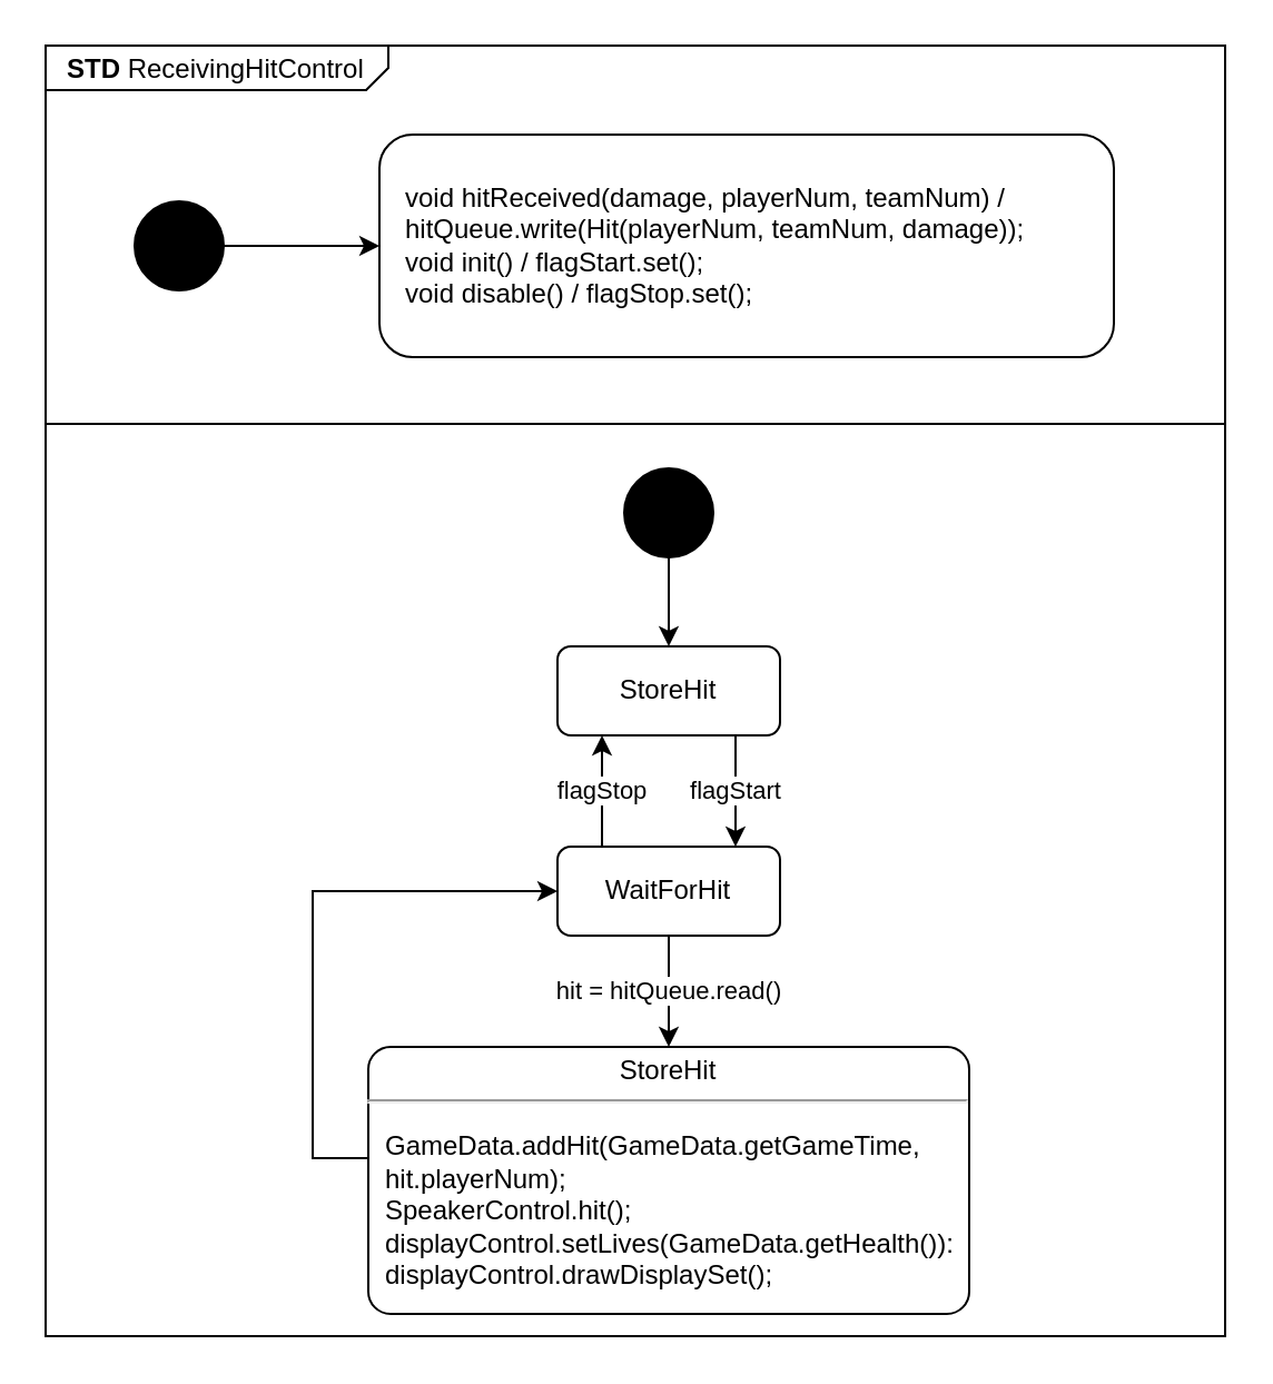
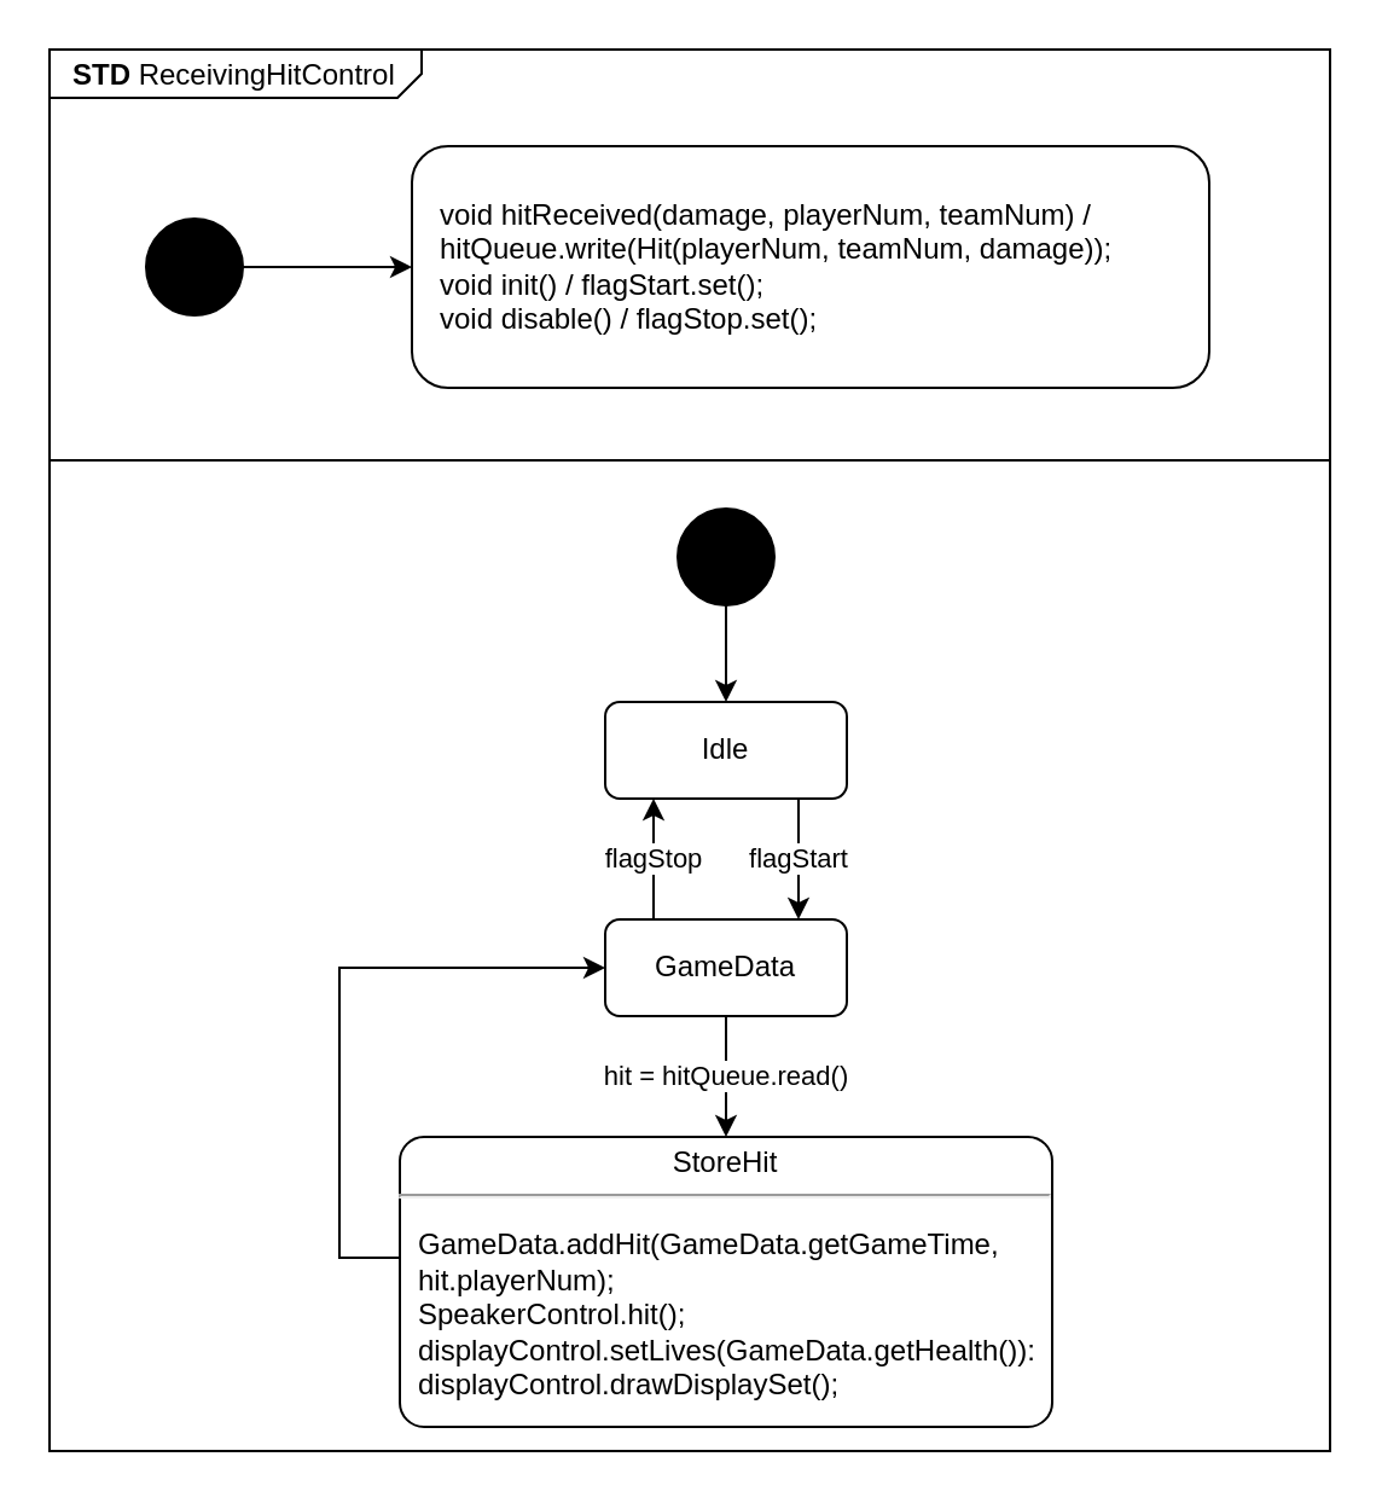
- <mxCell id="12" value="StoreHit" style="shape=rect;rounded=1;html=1;whiteSpace=wrap;align=center;" parent="1" vertex="1"><mxGeometry x="250" y="290" width="100" height="40" as="geometry" /></mxCell>
+ <mxCell id="12" value="Idle" style="shape=rect;rounded=1;html=1;whiteSpace=wrap;align=center;" parent="1" vertex="1"><mxGeometry x="250" y="290" width="100" height="40" as="geometry" /></mxCell>
- <mxCell id="15" value="WaitForHit" style="shape=rect;rounded=1;html=1;whiteSpace=wrap;align=center;" parent="1" vertex="1"><mxGeometry x="250" y="380" width="100" height="40" as="geometry" /></mxCell>
+ <mxCell id="15" value="GameData" style="shape=rect;rounded=1;html=1;whiteSpace=wrap;align=center;" parent="1" vertex="1"><mxGeometry x="250" y="380" width="100" height="40" as="geometry" /></mxCell>
